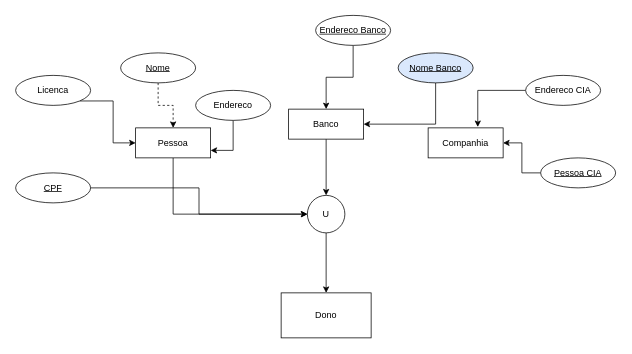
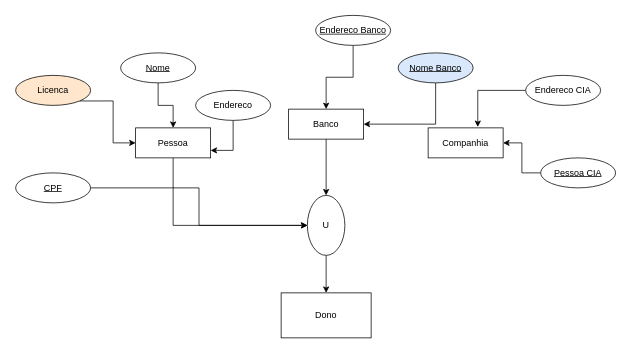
- <mxCell id="11" value="Licenca" style="ellipse;whiteSpace=wrap;html=1;align=center;" vertex="1" parent="1"><mxGeometry x="20" y="100" width="100" height="40" as="geometry" /></mxCell>
+ <mxCell id="11" value="Licenca" style="ellipse;whiteSpace=wrap;html=1;align=center;fillColor=#ffe6cc;" vertex="1" parent="1"><mxGeometry x="20" y="100" width="100" height="40" as="geometry" /></mxCell>
- <mxCell id="14" style="edgeStyle=orthogonalEdgeStyle;rounded=0;orthogonalLoop=1;jettySize=auto;html=1;exitX=0.5;exitY=1;exitDx=0;exitDy=0;entryX=0.5;entryY=0;entryDx=0;entryDy=0;dashed=1;" edge="1" parent="1" source="15" target="3"><mxGeometry relative="1" as="geometry" /></mxCell>
+ <mxCell id="14" style="edgeStyle=orthogonalEdgeStyle;rounded=0;orthogonalLoop=1;jettySize=auto;html=1;exitX=0.5;exitY=1;exitDx=0;exitDy=0;entryX=0.5;entryY=0;entryDx=0;entryDy=0;" edge="1" parent="1" source="15" target="3"><mxGeometry relative="1" as="geometry" /></mxCell>
- <mxCell id="8" value="U" style="ellipse;whiteSpace=wrap;html=1;aspect=fixed;" vertex="1" parent="1"><mxGeometry x="409" y="260" width="50" height="50" as="geometry" /></mxCell>
+ <mxCell id="8" value="U" style="ellipse;whiteSpace=wrap;html=1;aspect=fixed;" vertex="1" parent="1"><mxGeometry x="409" y="260" width="50" height="80" as="geometry" /></mxCell>
